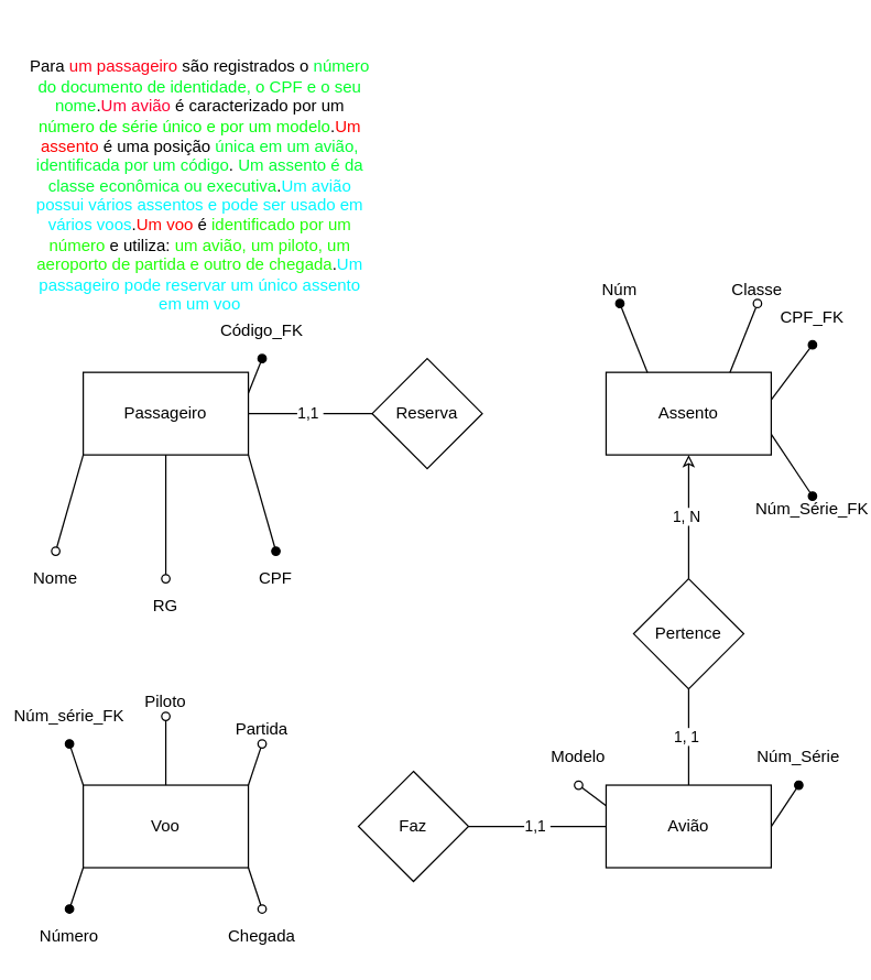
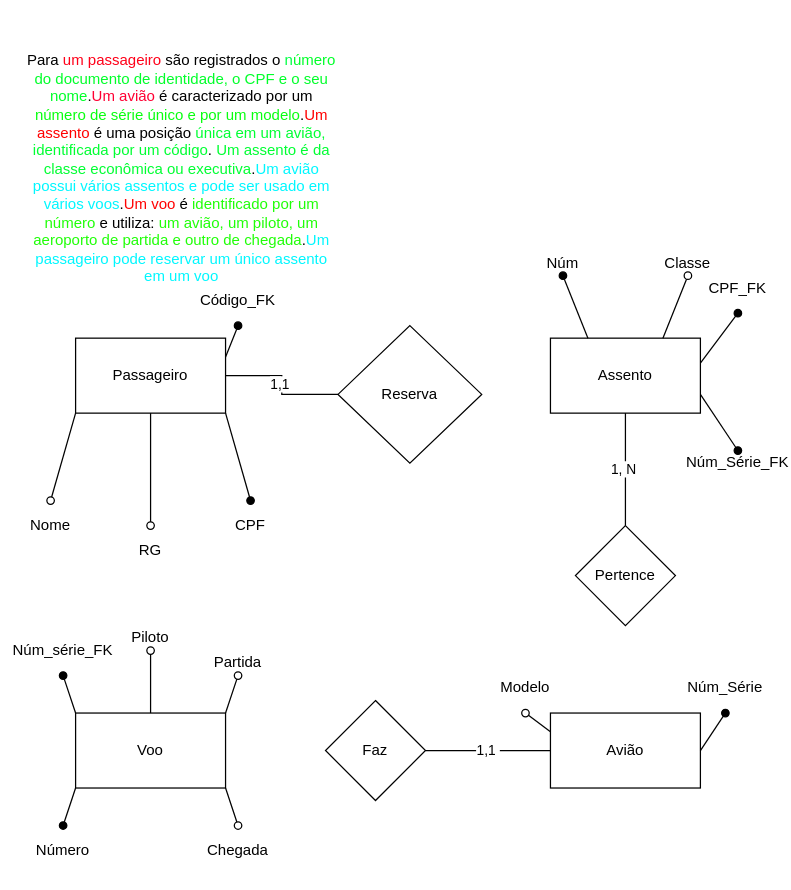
- <mxCell id="11" value="Reserva" style="rhombus;whiteSpace=wrap;html=1;" vertex="1" parent="1"><mxGeometry x="270" y="260" width="80" height="80" as="geometry" /></mxCell>
+ <mxCell id="11" value="Reserva" style="rhombus;whiteSpace=wrap;html=1;" vertex="1" parent="1"><mxGeometry x="270" y="260" width="115" height="110" as="geometry" /></mxCell>
- <mxCell id="17" value="1, N&amp;nbsp;" style="edgeStyle=orthogonalEdgeStyle;rounded=0;orthogonalLoop=1;jettySize=auto;html=1;entryX=0.5;entryY=1;entryDx=0;entryDy=0;startArrow=none;startFill=0;endArrow=classic;endFill=0;" edge="1" parent="1" source="19" target="12"><mxGeometry relative="1" as="geometry" /></mxCell>
+ <mxCell id="17" value="1, N&amp;nbsp;" style="edgeStyle=orthogonalEdgeStyle;rounded=0;orthogonalLoop=1;jettySize=auto;html=1;entryX=0.5;entryY=1;entryDx=0;entryDy=0;startArrow=none;startFill=0;endArrow=none;endFill=0;" edge="1" parent="1" source="19" target="12"><mxGeometry relative="1" as="geometry" /></mxCell>
- <mxCell id="18" value="1, 1&amp;nbsp;" style="edgeStyle=orthogonalEdgeStyle;rounded=0;orthogonalLoop=1;jettySize=auto;html=1;entryX=0.5;entryY=0;entryDx=0;entryDy=0;startArrow=none;startFill=0;endArrow=none;endFill=0;" edge="1" parent="1" source="19" target="21"><mxGeometry relative="1" as="geometry" /></mxCell>
